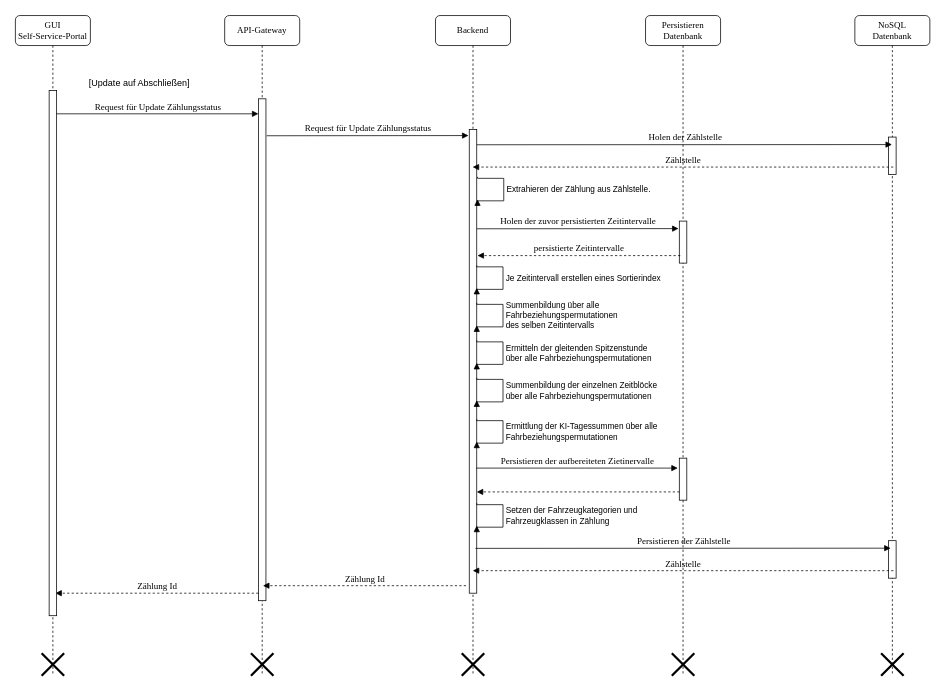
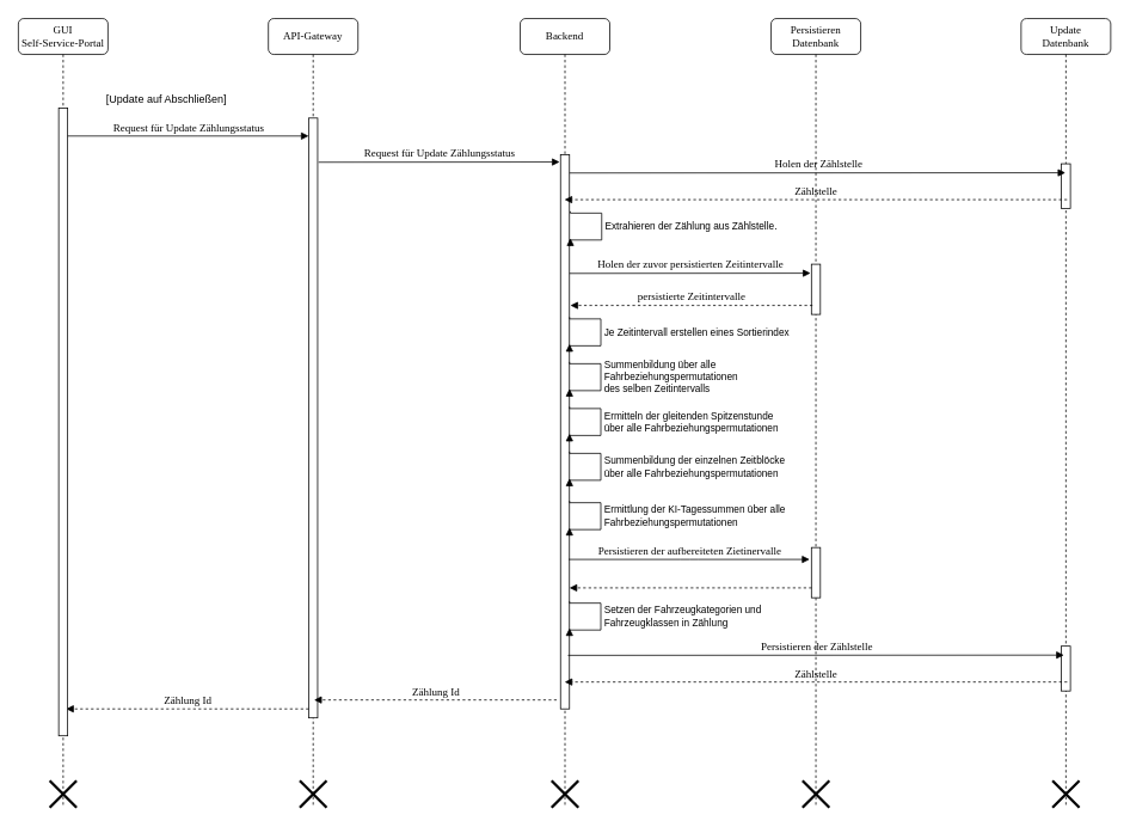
- <mxCell id="26" value="NoSQL&lt;div&gt;Datenbank&lt;/div&gt;" style="shape=umlLifeline;perimeter=lifelinePerimeter;whiteSpace=wrap;html=1;container=1;collapsible=0;recursiveResize=0;outlineConnect=0;rounded=1;shadow=0;comic=0;labelBackgroundColor=none;strokeWidth=1;fontFamily=Verdana;fontSize=12;align=center;" parent="1" vertex="1"><mxGeometry x="1139" y="20" width="100" height="880" as="geometry" /></mxCell>
+ <mxCell id="26" value="Update&lt;div&gt;Datenbank&lt;/div&gt;" style="shape=umlLifeline;perimeter=lifelinePerimeter;whiteSpace=wrap;html=1;container=1;collapsible=0;recursiveResize=0;outlineConnect=0;rounded=1;shadow=0;comic=0;labelBackgroundColor=none;strokeWidth=1;fontFamily=Verdana;fontSize=12;align=center;" parent="1" vertex="1"><mxGeometry x="1139" y="20" width="100" height="880" as="geometry" /></mxCell>
